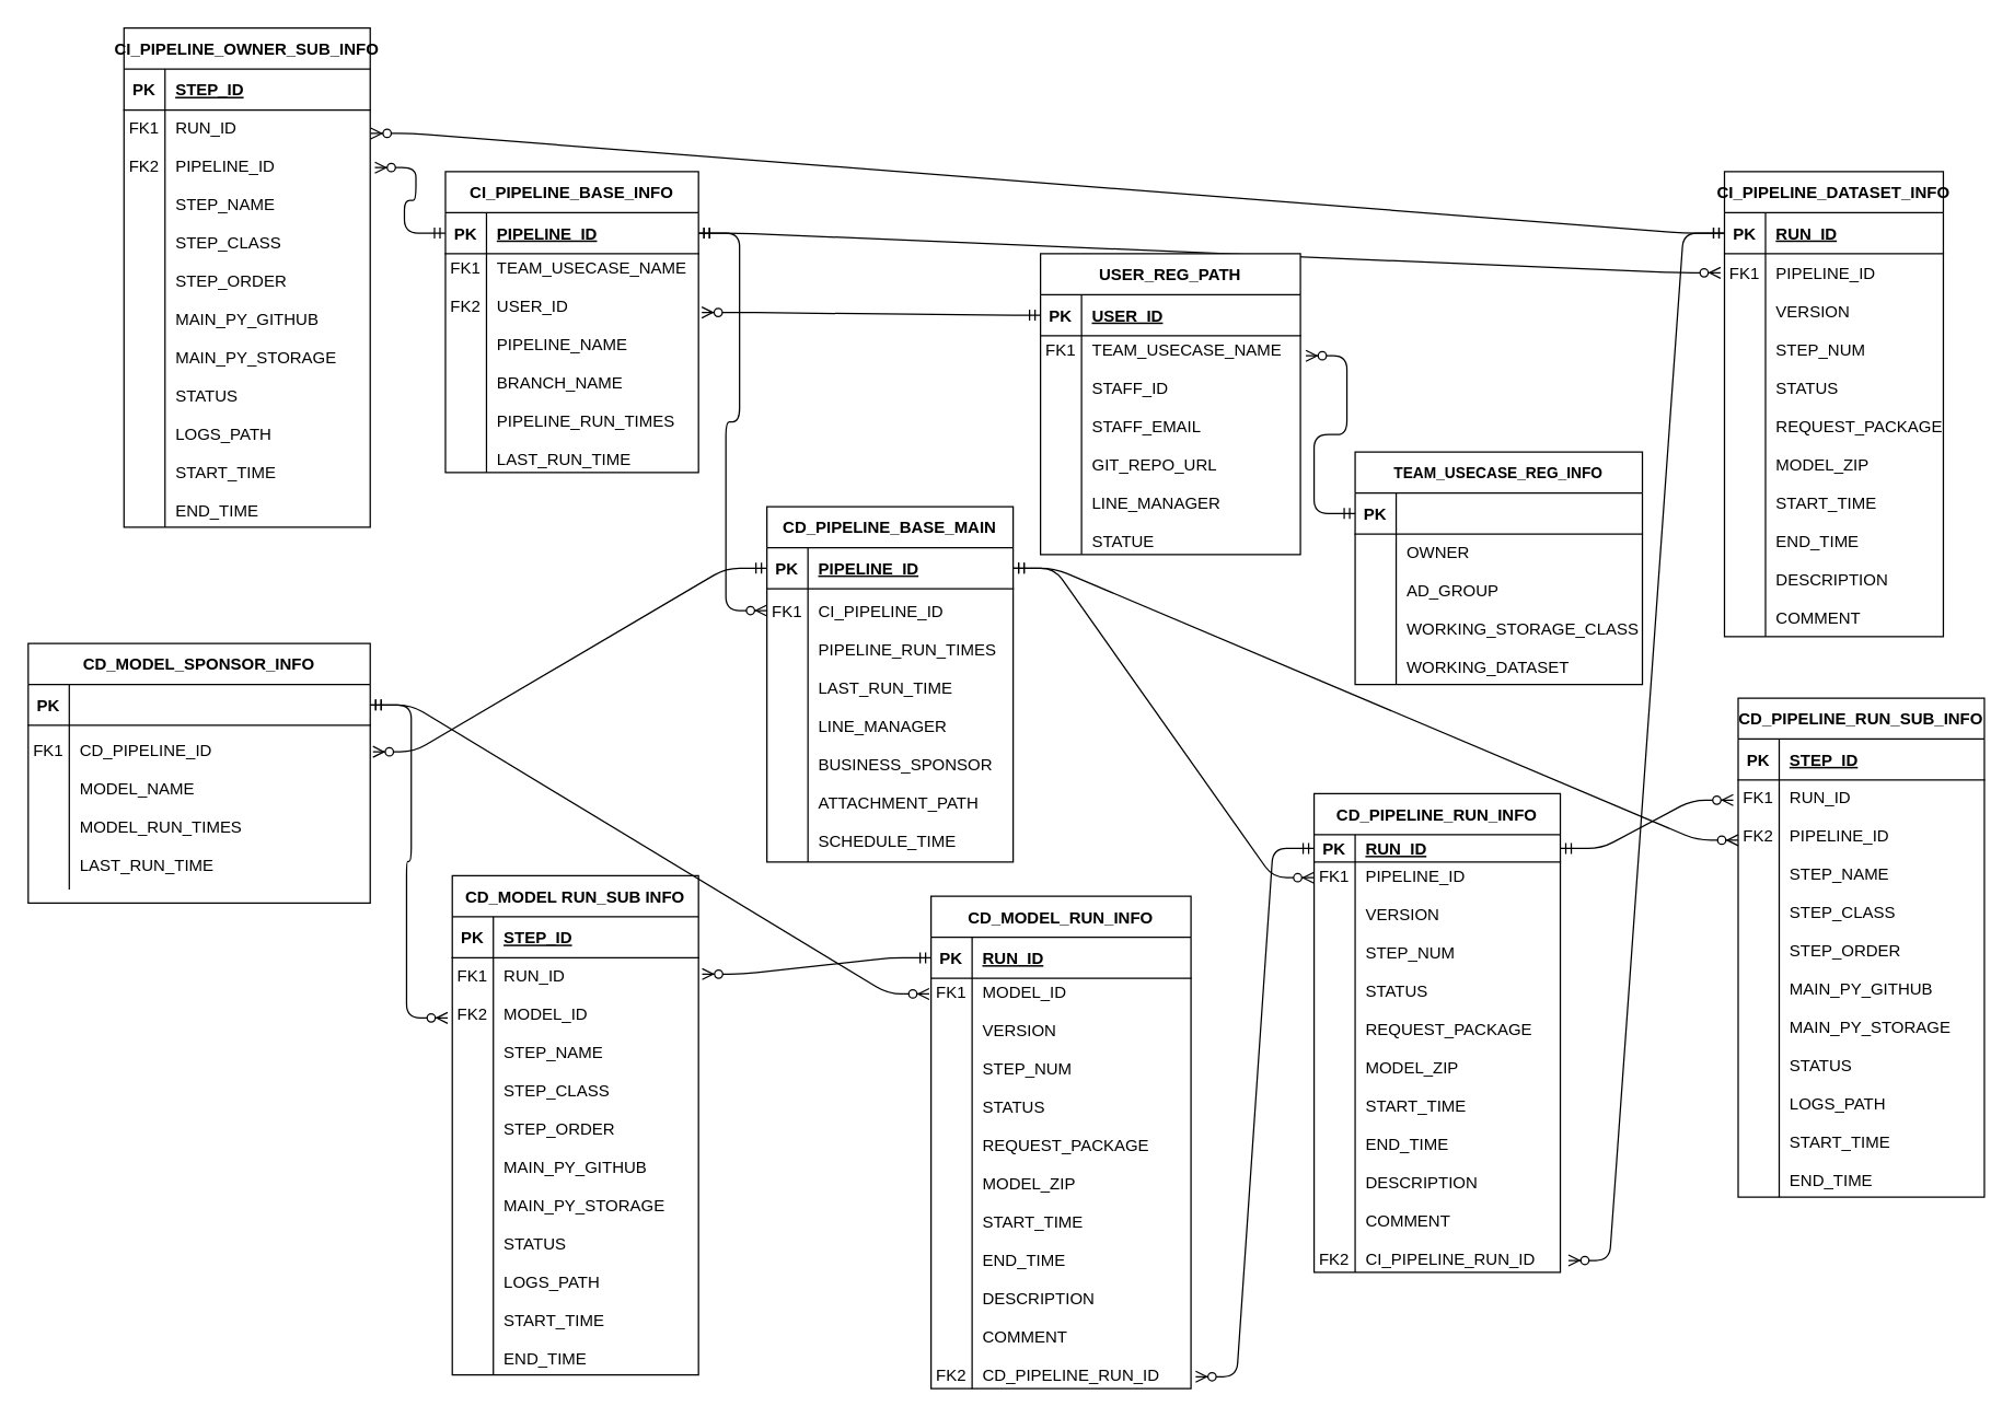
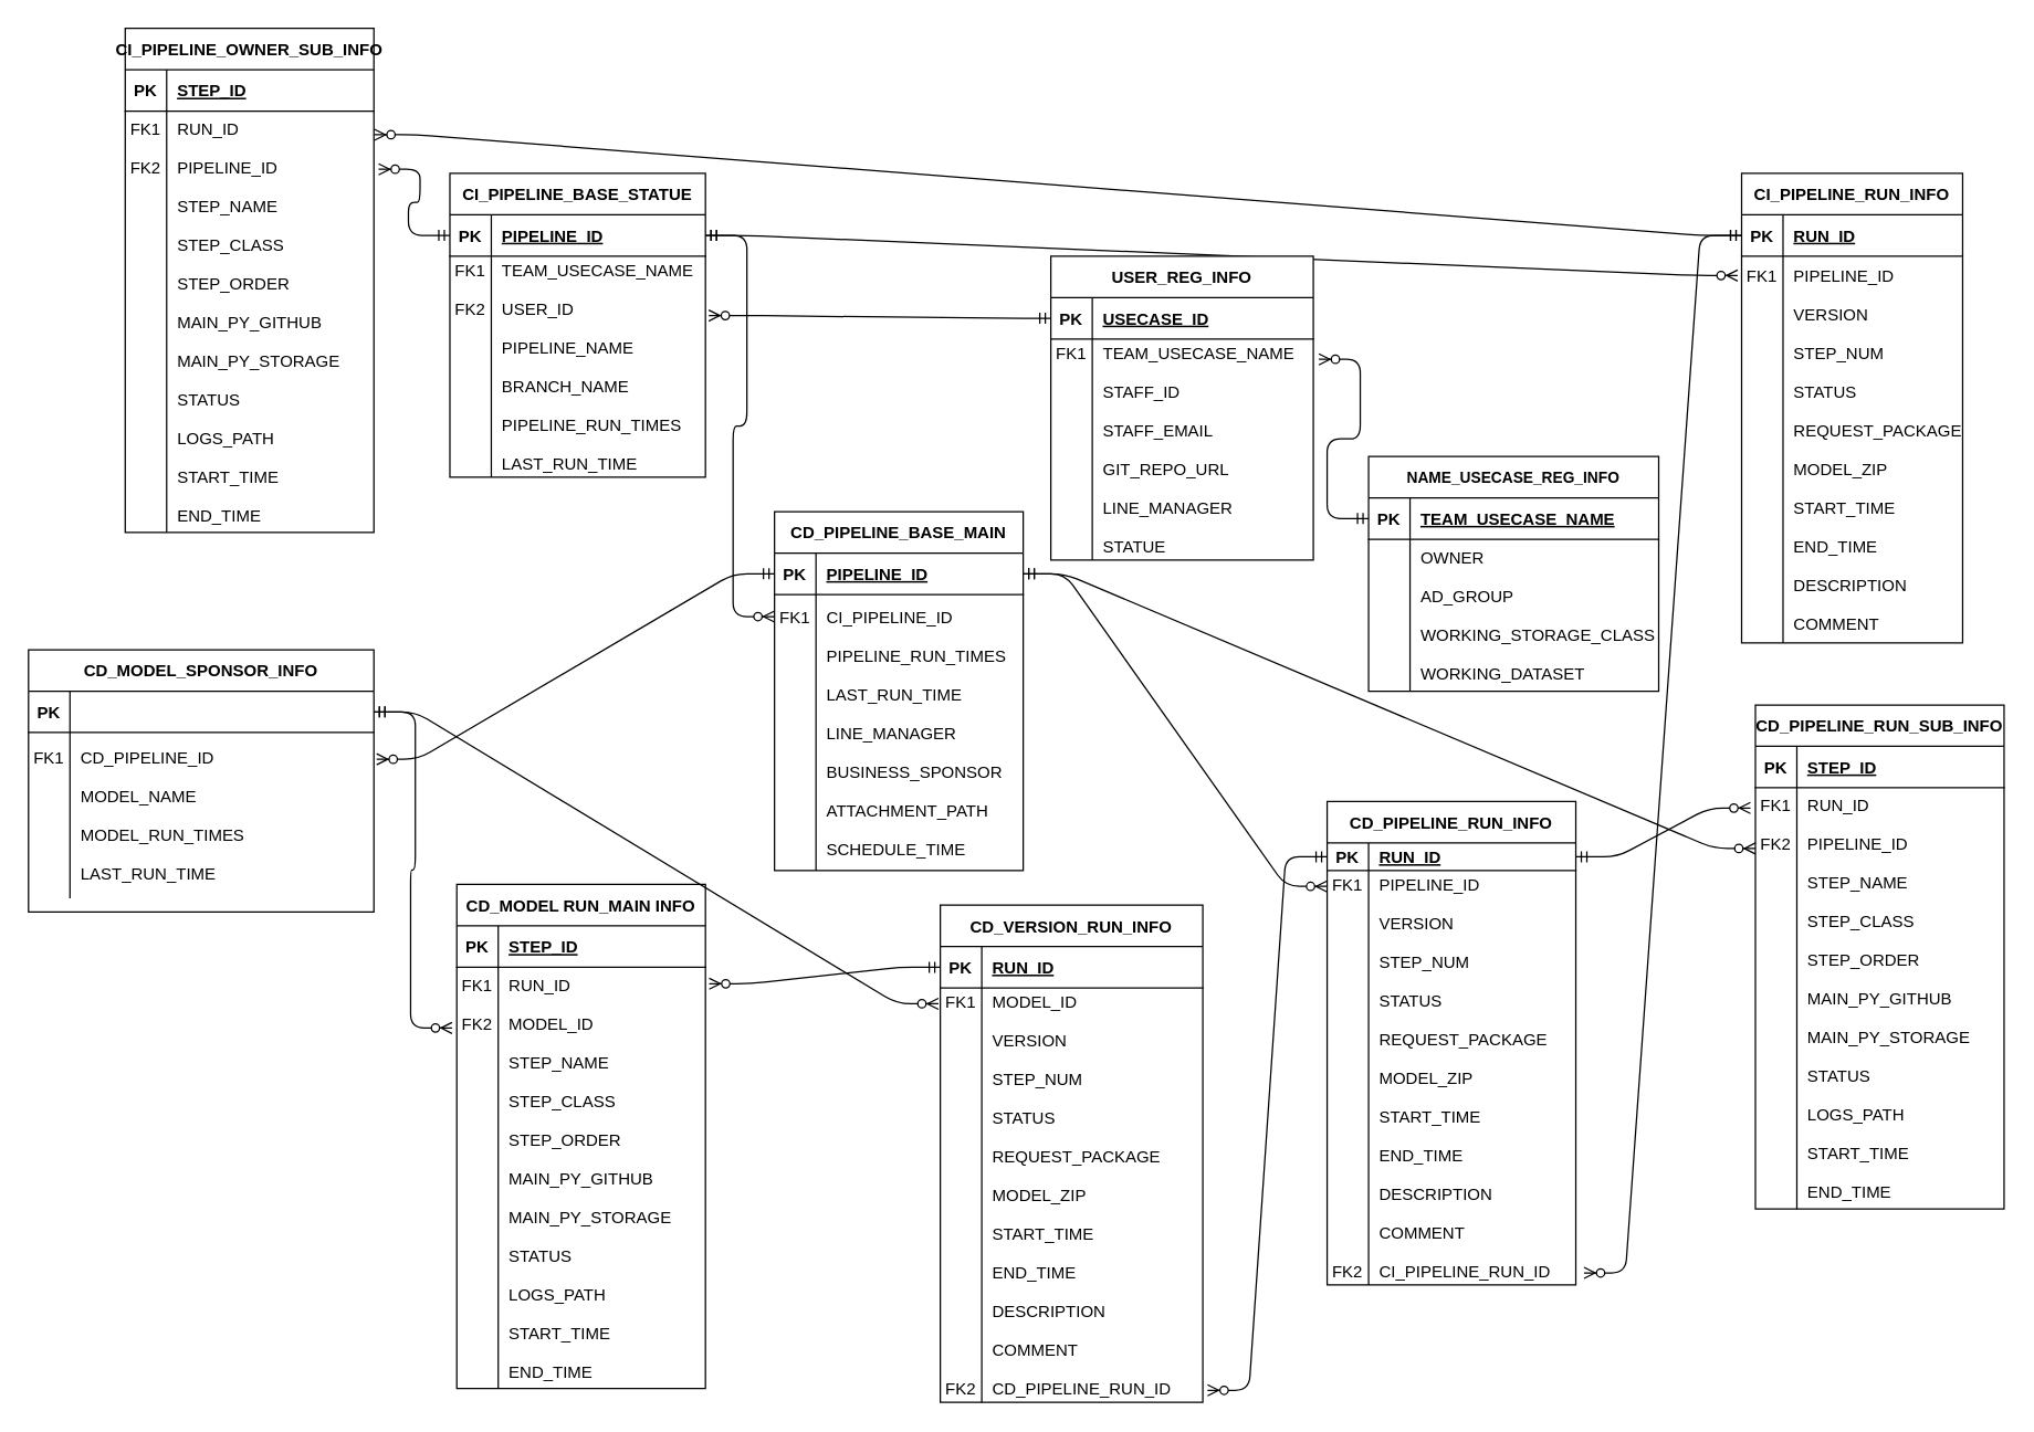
- <mxCell id="9" value="CI_PIPELINE_BASE_INFO" style="shape=table;startSize=30;container=1;collapsible=1;childLayout=tableLayout;fixedRows=1;rowLines=0;fontStyle=1;align=center;resizeLast=1;" parent="1" vertex="1"><mxGeometry x="325" y="125" width="185" height="220" as="geometry" /></mxCell>
+ <mxCell id="9" value="CI_PIPELINE_BASE_STATUE" style="shape=table;startSize=30;container=1;collapsible=1;childLayout=tableLayout;fixedRows=1;rowLines=0;fontStyle=1;align=center;resizeLast=1;" parent="1" vertex="1"><mxGeometry x="325" y="125" width="185" height="220" as="geometry" /></mxCell>
- <mxCell id="17" value="CI_PIPELINE_DATASET_INFO" style="shape=table;startSize=30;container=1;collapsible=1;childLayout=tableLayout;fixedRows=1;rowLines=0;fontStyle=1;align=center;resizeLast=1;" parent="1" vertex="1"><mxGeometry x="1260" y="125" width="160" height="340" as="geometry" /></mxCell>
+ <mxCell id="17" value="CI_PIPELINE_RUN_INFO" style="shape=table;startSize=30;container=1;collapsible=1;childLayout=tableLayout;fixedRows=1;rowLines=0;fontStyle=1;align=center;resizeLast=1;" parent="1" vertex="1"><mxGeometry x="1260" y="125" width="160" height="340" as="geometry" /></mxCell>
- <mxCell id="85" value="USER_REG_PATH" style="shape=table;startSize=30;container=1;collapsible=1;childLayout=tableLayout;fixedRows=1;rowLines=0;fontStyle=1;align=center;resizeLast=1;" parent="1" vertex="1"><mxGeometry x="760" y="185" width="190" height="220" as="geometry" /></mxCell>
+ <mxCell id="85" value="USER_REG_INFO" style="shape=table;startSize=30;container=1;collapsible=1;childLayout=tableLayout;fixedRows=1;rowLines=0;fontStyle=1;align=center;resizeLast=1;" parent="1" vertex="1"><mxGeometry x="760" y="185" width="190" height="220" as="geometry" /></mxCell>
- <mxCell id="88" value="USER_ID" style="shape=partialRectangle;overflow=hidden;connectable=0;fillColor=none;top=0;left=0;bottom=0;right=0;align=left;spacingLeft=6;fontStyle=5;" parent="86" vertex="1"><mxGeometry x="30" width="160" height="30" as="geometry" /></mxCell>
+ <mxCell id="88" value="USECASE_ID" style="shape=partialRectangle;overflow=hidden;connectable=0;fillColor=none;top=0;left=0;bottom=0;right=0;align=left;spacingLeft=6;fontStyle=5;" parent="86" vertex="1"><mxGeometry x="30" width="160" height="30" as="geometry" /></mxCell>
- <mxCell id="2" value="TEAM_USECASE_REG_INFO" style="shape=table;startSize=30;container=1;collapsible=1;childLayout=tableLayout;fixedRows=1;rowLines=0;fontStyle=1;align=center;resizeLast=1;fontSize=11;" parent="1" vertex="1"><mxGeometry x="990" y="330" width="210.0" height="170" as="geometry" /></mxCell>
+ <mxCell id="2" value="NAME_USECASE_REG_INFO" style="shape=table;startSize=30;container=1;collapsible=1;childLayout=tableLayout;fixedRows=1;rowLines=0;fontStyle=1;align=center;resizeLast=1;fontSize=11;" parent="1" vertex="1"><mxGeometry x="990" y="330" width="210.0" height="170" as="geometry" /></mxCell>
+ <mxCell id="5" value="TEAM_USECASE_NAME" style="shape=partialRectangle;overflow=hidden;connectable=0;fillColor=none;top=0;left=0;bottom=0;right=0;align=left;spacingLeft=6;fontStyle=5;" parent="3" vertex="1"><mxGeometry x="30" width="180.0" height="30" as="geometry" /></mxCell>
- <mxCell id="65" value="CD_MODEL RUN_SUB INFO" style="shape=table;startSize=30;container=1;collapsible=1;childLayout=tableLayout;fixedRows=1;rowLines=0;fontStyle=1;align=center;resizeLast=1;" parent="1" vertex="1"><mxGeometry x="330" y="640" width="180" height="365" as="geometry" /></mxCell>
+ <mxCell id="65" value="CD_MODEL RUN_MAIN INFO" style="shape=table;startSize=30;container=1;collapsible=1;childLayout=tableLayout;fixedRows=1;rowLines=0;fontStyle=1;align=center;resizeLast=1;" parent="1" vertex="1"><mxGeometry x="330" y="640" width="180" height="365" as="geometry" /></mxCell>
- <mxCell id="58" value="CD_MODEL_RUN_INFO" style="shape=table;startSize=30;container=1;collapsible=1;childLayout=tableLayout;fixedRows=1;rowLines=0;fontStyle=1;align=center;resizeLast=1;" parent="1" vertex="1"><mxGeometry x="680" y="655" width="190" height="360" as="geometry" /></mxCell>
+ <mxCell id="58" value="CD_VERSION_RUN_INFO" style="shape=table;startSize=30;container=1;collapsible=1;childLayout=tableLayout;fixedRows=1;rowLines=0;fontStyle=1;align=center;resizeLast=1;" parent="1" vertex="1"><mxGeometry x="680" y="655" width="190" height="360" as="geometry" /></mxCell>
